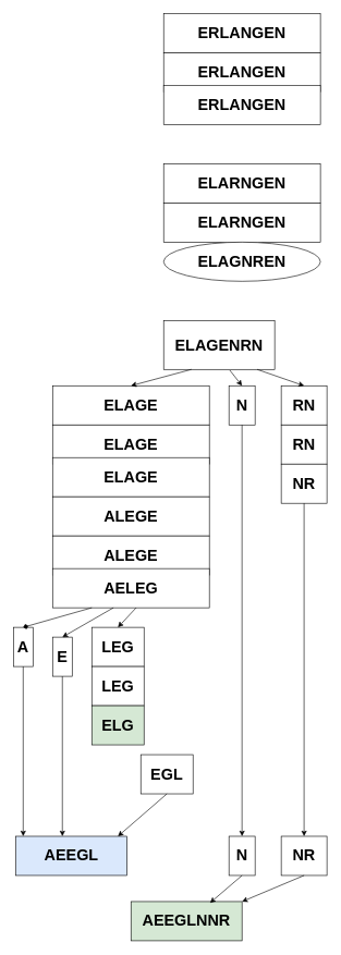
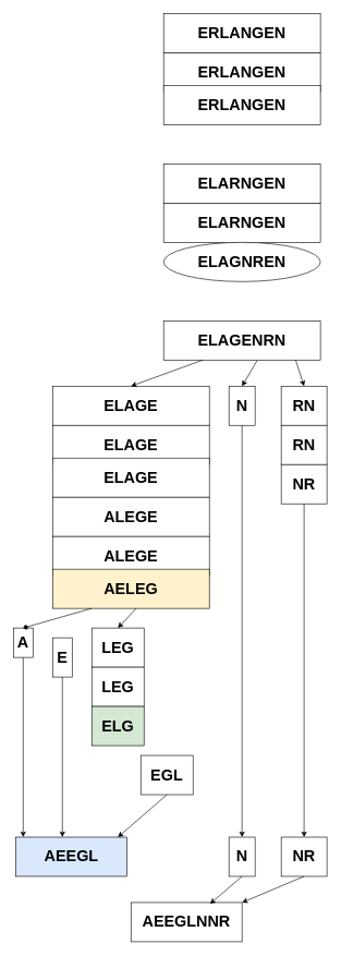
- <mxCell id="8" value="&lt;font style=&quot;font-size: 24px&quot;&gt;&lt;b&gt;ELAGENRN&lt;/b&gt;&lt;/font&gt;" style="whiteSpace=wrap;html=1;" vertex="1" parent="1"><mxGeometry x="250" y="490" width="170" height="75" as="geometry" /></mxCell>
+ <mxCell id="8" value="&lt;font style=&quot;font-size: 24px&quot;&gt;&lt;b&gt;ELAGENRN&lt;/b&gt;&lt;/font&gt;" style="whiteSpace=wrap;html=1;" vertex="1" parent="1"><mxGeometry x="250" y="490" width="240" height="60" as="geometry" /></mxCell>
- <mxCell id="18" value="&lt;font style=&quot;font-size: 24px&quot;&gt;&lt;b&gt;AELEG&lt;/b&gt;&lt;/font&gt;" style="whiteSpace=wrap;html=1;" vertex="1" parent="1"><mxGeometry x="80" y="870" width="240" height="60" as="geometry" /></mxCell>
+ <mxCell id="18" value="&lt;font style=&quot;font-size: 24px&quot;&gt;&lt;b&gt;AELEG&lt;/b&gt;&lt;/font&gt;" style="whiteSpace=wrap;html=1;fillColor=#fff2cc;" vertex="1" parent="1"><mxGeometry x="80" y="870" width="240" height="60" as="geometry" /></mxCell>
- <mxCell id="41" value="" style="endArrow=classic;html=1;entryX=0.5;entryY=0;entryDx=0;entryDy=0;exitX=0.388;exitY=1;exitDx=0;exitDy=0;exitPerimeter=0;" edge="1" parent="1" source="18" target="20"><mxGeometry width="50" height="50" relative="1" as="geometry"><mxPoint x="443.04" y="601.02" as="sourcePoint" /><mxPoint x="420" y="640" as="targetPoint" /></mxGeometry></mxCell>
- <mxCell id="19" value="&lt;font style=&quot;font-size: 24px&quot;&gt;&lt;b&gt;A&lt;/b&gt;&lt;/font&gt;" style="whiteSpace=wrap;html=1;" vertex="1" parent="1"><mxGeometry x="20" y="960" width="30" height="60" as="geometry" /></mxCell>
+ <mxCell id="19" value="&lt;font style=&quot;font-size: 24px&quot;&gt;&lt;b&gt;A&lt;/b&gt;&lt;/font&gt;" style="whiteSpace=wrap;html=1;" vertex="1" parent="1"><mxGeometry x="20" y="960" width="30" height="45" as="geometry" /></mxCell>
- <mxCell id="33" value="&lt;font style=&quot;font-size: 24px&quot;&gt;&lt;b&gt;AEEGLNNR&lt;/b&gt;&lt;/font&gt;" style="whiteSpace=wrap;html=1;fillColor=#d5e8d4;" vertex="1" parent="1"><mxGeometry x="200" y="1380" width="170" height="60" as="geometry" /></mxCell>
+ <mxCell id="33" value="&lt;font style=&quot;font-size: 24px&quot;&gt;&lt;b&gt;AEEGLNNR&lt;/b&gt;&lt;/font&gt;" style="whiteSpace=wrap;html=1;" vertex="1" parent="1"><mxGeometry x="200" y="1380" width="170" height="60" as="geometry" /></mxCell>
